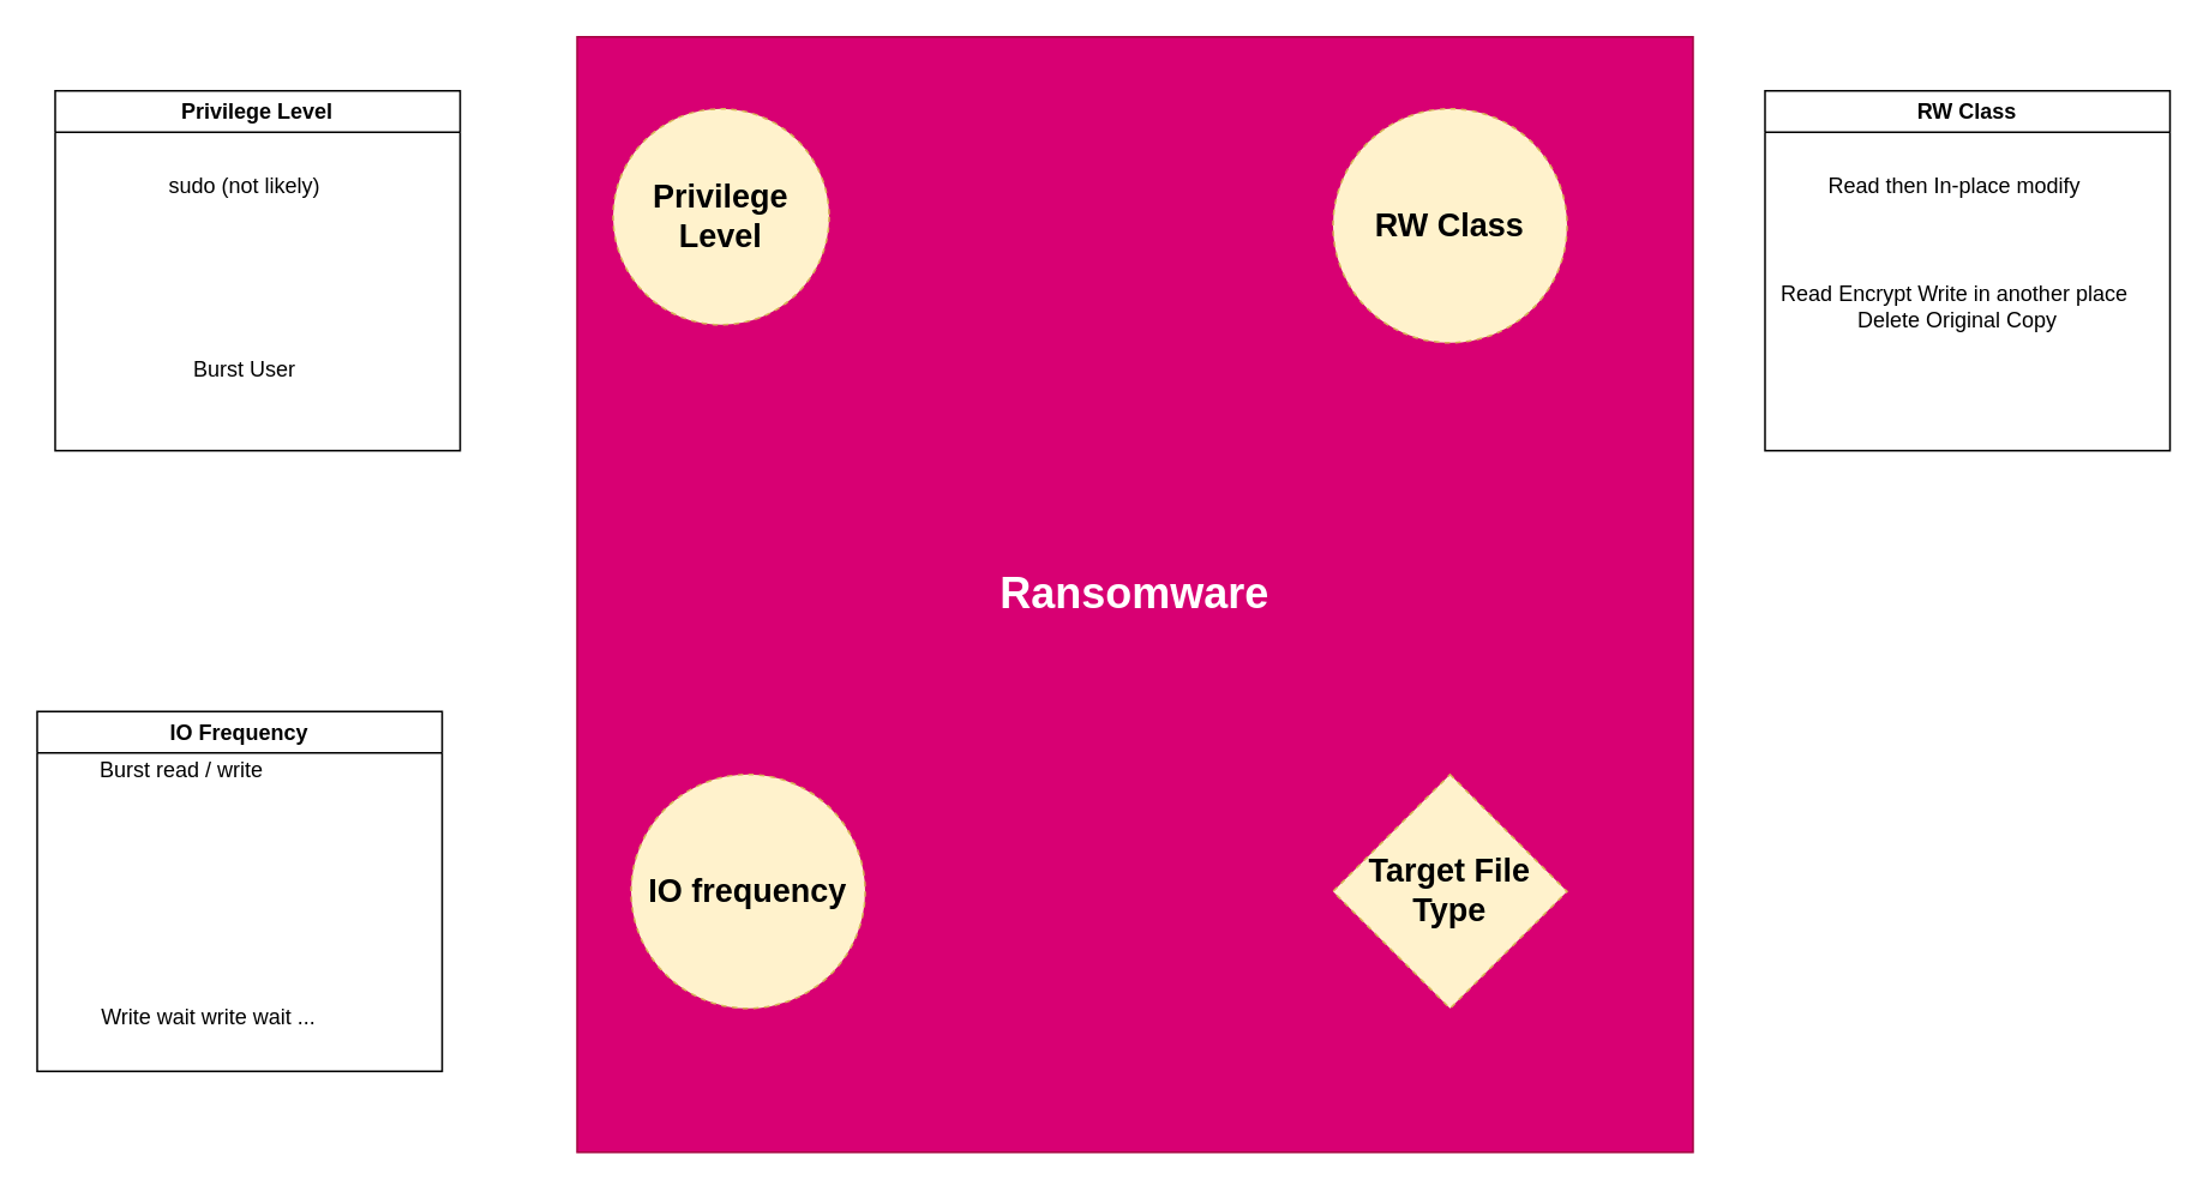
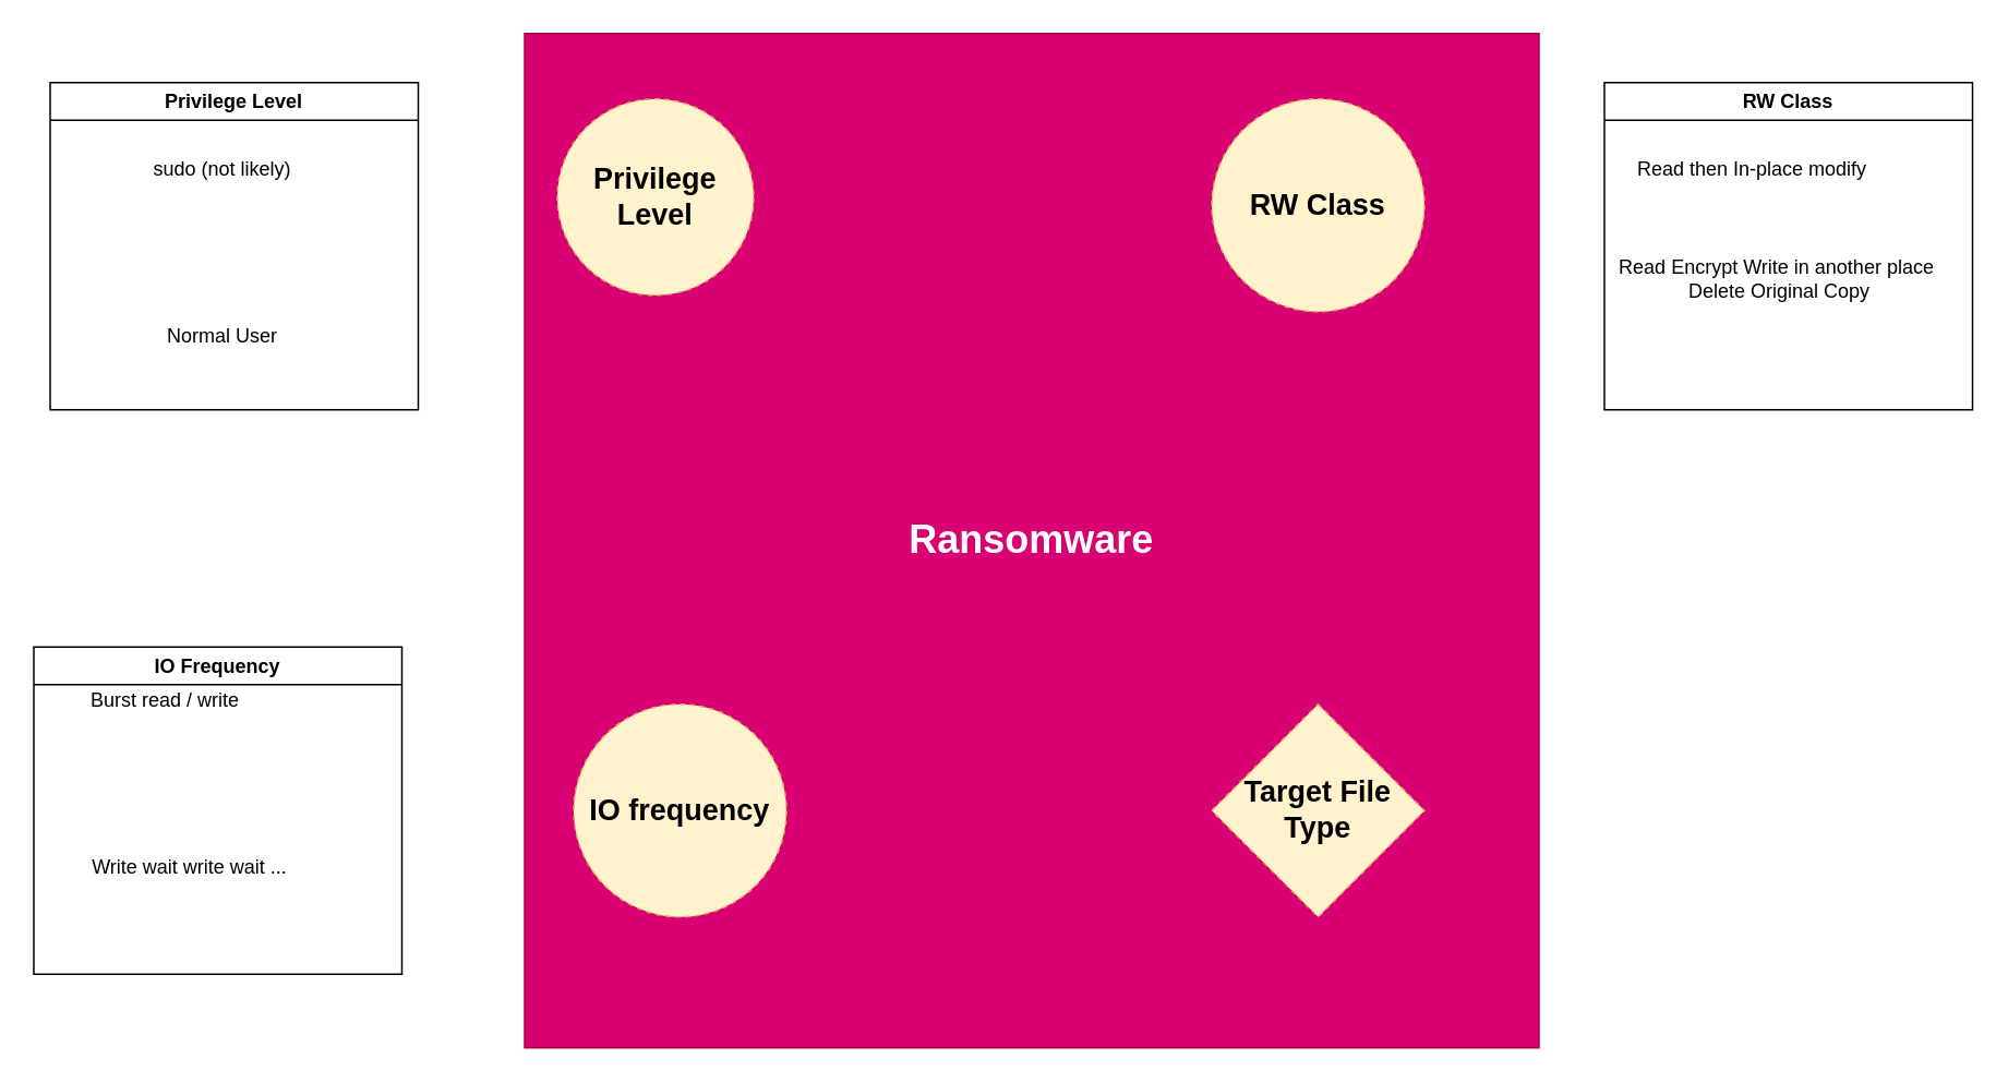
- <mxCell id="8" value="Read then In-place modify" style="text;html=1;align=center;verticalAlign=middle;resizable=0;points=[];autosize=1;strokeColor=none;fillColor=none;" vertex="1" parent="7"><mxGeometry x="25" y="38" width="160" height="30" as="geometry" /></mxCell>
+ <mxCell id="8" value="Read then In-place modify" style="text;html=1;align=center;verticalAlign=middle;resizable=0;points=[];autosize=1;strokeColor=none;fillColor=none;" vertex="1" parent="7"><mxGeometry x="10" y="38" width="160" height="30" as="geometry" /></mxCell>
- <mxCell id="12" value="Burst User" style="text;html=1;align=center;verticalAlign=middle;resizable=0;points=[];autosize=1;strokeColor=none;fillColor=none;" vertex="1" parent="10"><mxGeometry x="60" y="140" width="90" height="30" as="geometry" /></mxCell>
+ <mxCell id="12" value="Normal User" style="text;html=1;align=center;verticalAlign=middle;resizable=0;points=[];autosize=1;strokeColor=none;fillColor=none;" vertex="1" parent="10"><mxGeometry x="60" y="140" width="90" height="30" as="geometry" /></mxCell>
- <mxCell id="15" value="Write wait write wait ..." style="text;html=1;align=center;verticalAlign=middle;resizable=0;points=[];autosize=1;strokeColor=none;fillColor=none;" vertex="1" parent="13"><mxGeometry x="25" y="155" width="140" height="30" as="geometry" /></mxCell>
+ <mxCell id="15" value="Write wait write wait ..." style="text;html=1;align=center;verticalAlign=middle;resizable=0;points=[];autosize=1;strokeColor=none;fillColor=none;" vertex="1" parent="13"><mxGeometry x="25" y="120" width="140" height="30" as="geometry" /></mxCell>
